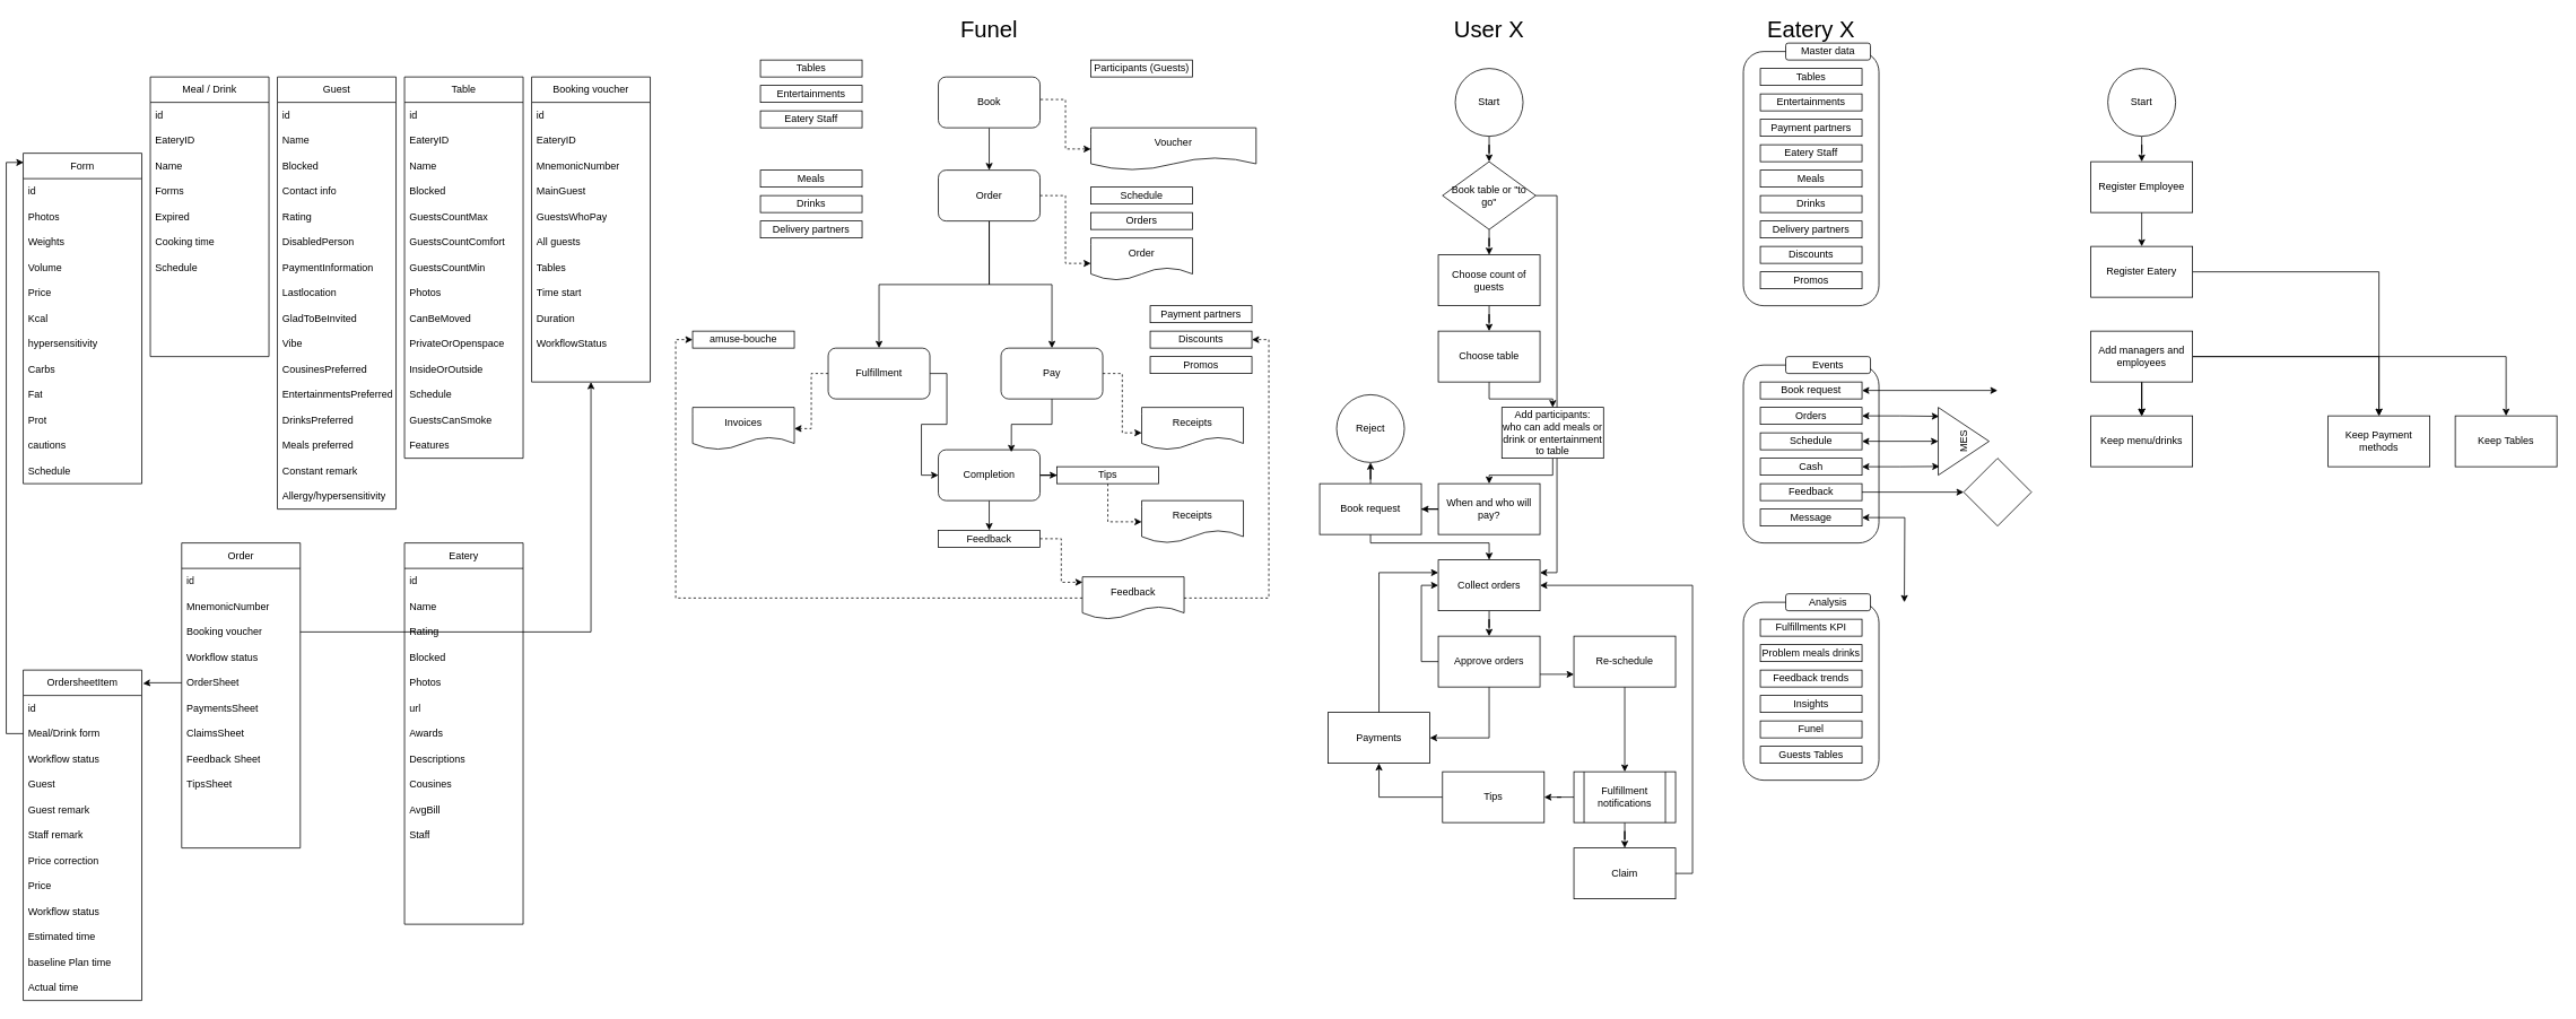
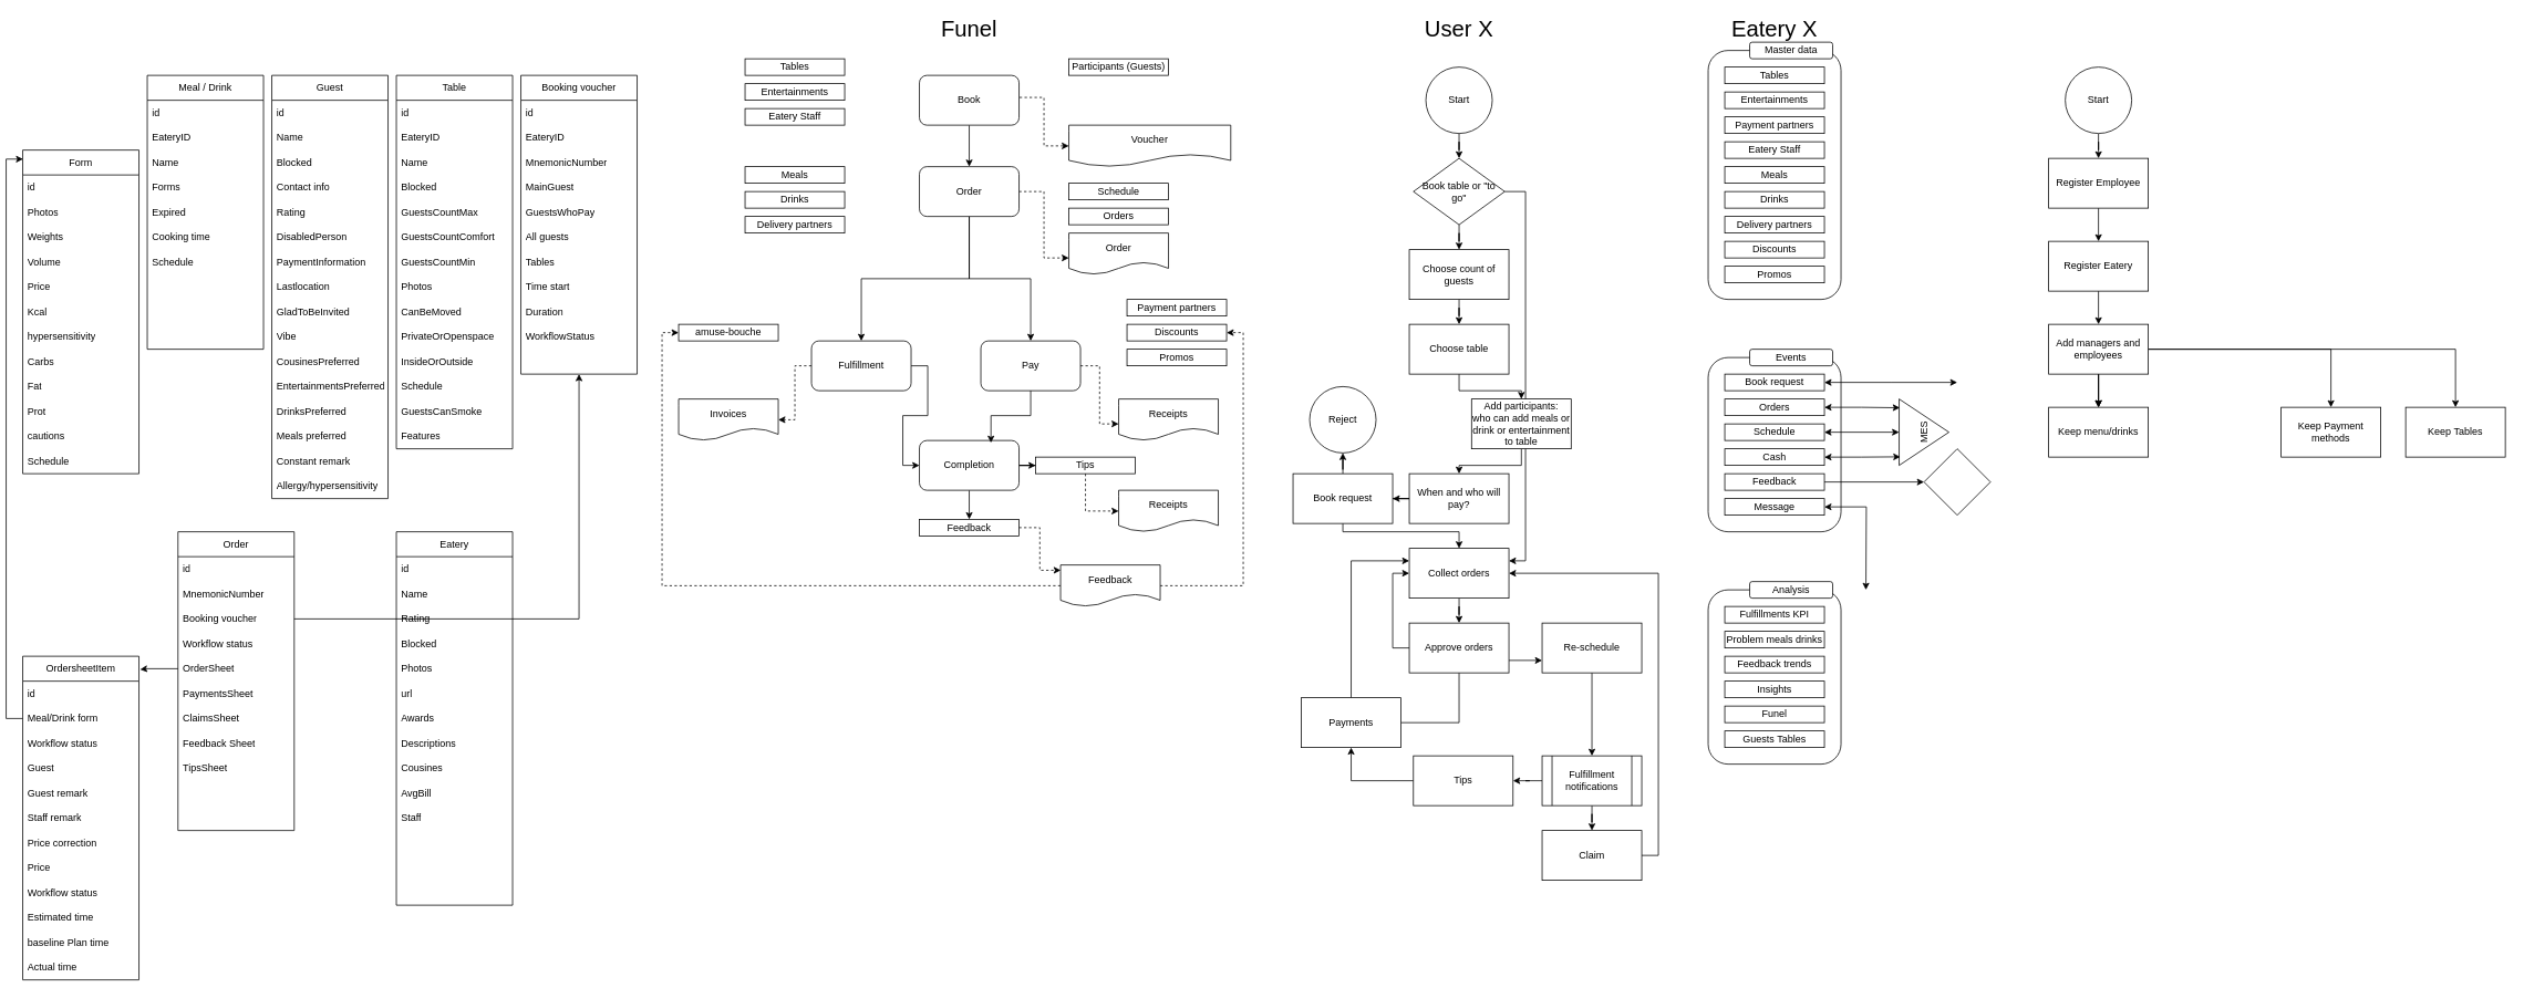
- <mxCell id="230" value="" style="edgeStyle=orthogonalEdgeStyle;rounded=0;orthogonalLoop=1;jettySize=auto;html=1;" edge="1" parent="1" source="231" target="240"><mxGeometry relative="1" as="geometry" /></mxCell>
+ <mxCell id="230" value="" style="edgeStyle=orthogonalEdgeStyle;rounded=0;orthogonalLoop=1;jettySize=auto;html=1;" edge="1" parent="1" source="231" target="237"><mxGeometry relative="1" as="geometry" /></mxCell>
- <mxCell id="60" style="edgeStyle=orthogonalEdgeStyle;rounded=0;orthogonalLoop=1;jettySize=auto;html=1;exitX=0.5;exitY=1;exitDx=0;exitDy=0;entryX=1;entryY=0.5;entryDx=0;entryDy=0;" edge="1" parent="1" source="62" target="65"><mxGeometry relative="1" as="geometry" /></mxCell>
+ <mxCell id="60" style="edgeStyle=orthogonalEdgeStyle;rounded=0;orthogonalLoop=1;jettySize=auto;html=1;exitX=0.5;exitY=1;exitDx=0;exitDy=0;entryX=1;entryY=0.5;entryDx=0;entryDy=0;endArrow=none;" edge="1" parent="1" source="62" target="65"><mxGeometry relative="1" as="geometry" /></mxCell>
